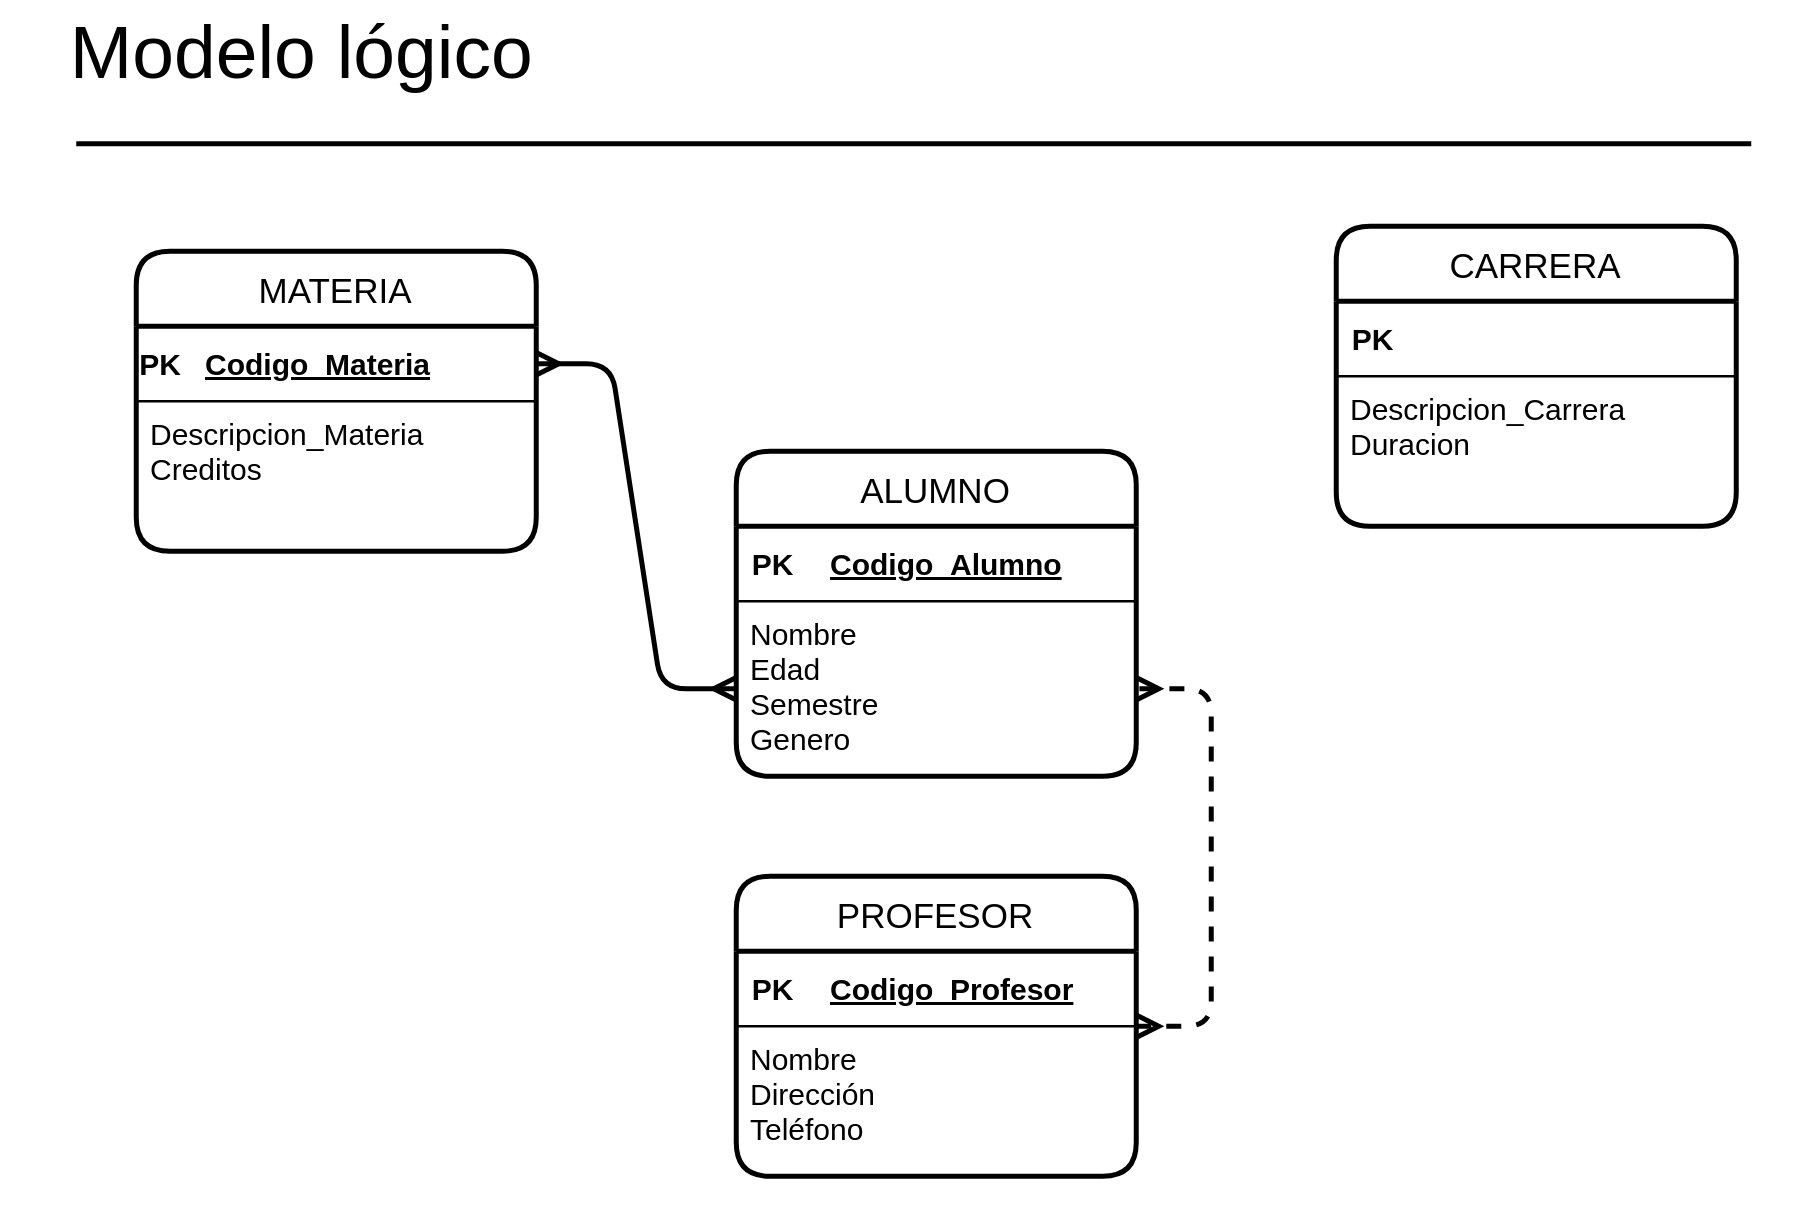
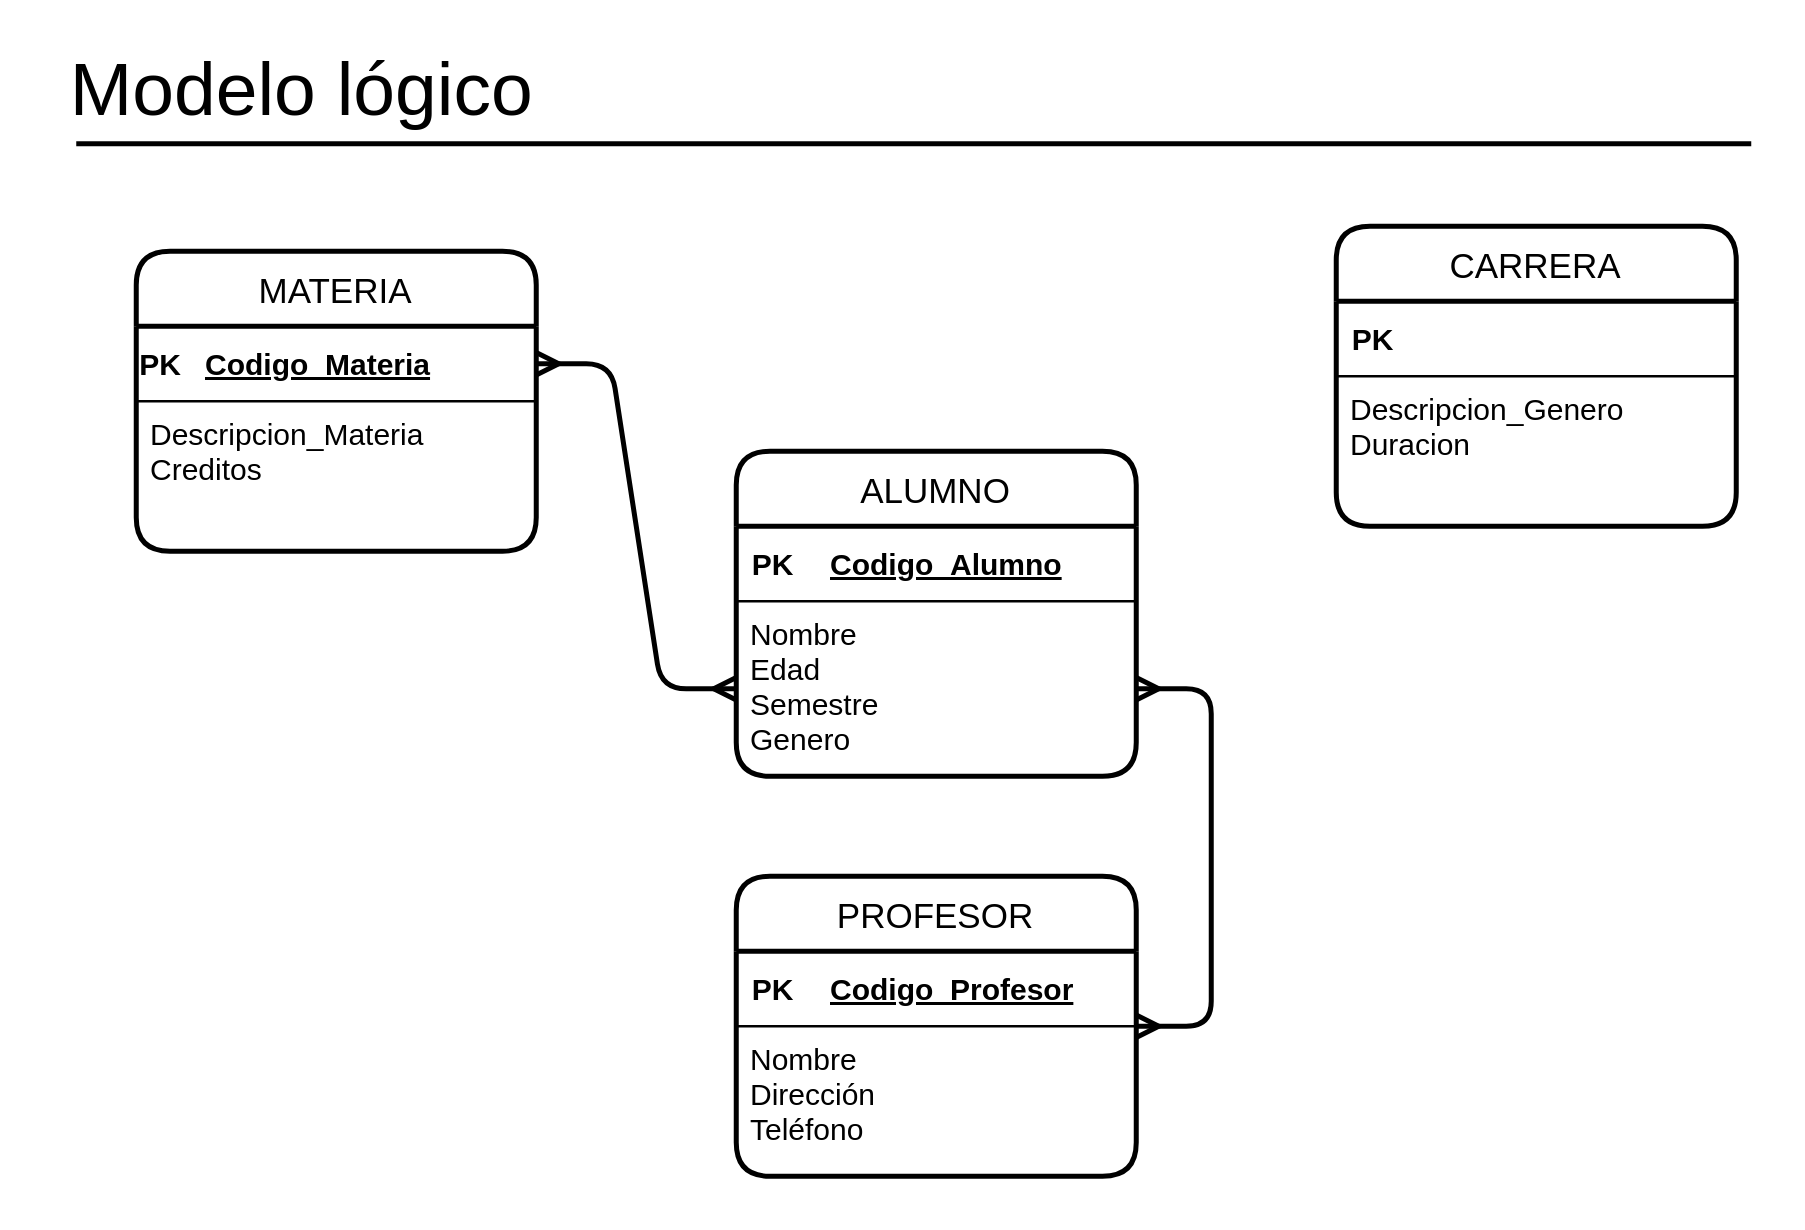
- <mxCell id="27" value="&lt;font style=&quot;font-size: 30px&quot;&gt;Modelo lógico&lt;/font&gt;" style="text;html=1;align=center;verticalAlign=middle;resizable=0;points=[];autosize=1;strokeColor=none;strokeWidth=1;" vertex="1" parent="1"><mxGeometry x="20" y="5" width="200" height="30" as="geometry" /></mxCell>
+ <mxCell id="27" value="&lt;font style=&quot;font-size: 30px&quot;&gt;Modelo lógico&lt;/font&gt;" style="text;html=1;align=center;verticalAlign=middle;resizable=0;points=[];autosize=1;strokeColor=none;strokeWidth=1;" vertex="1" parent="1"><mxGeometry x="20" y="20" width="200" height="30" as="geometry" /></mxCell>
- <mxCell id="18" value="Descripcion_Carrera&#10;Duracion" style="align=left;strokeColor=none;fillColor=none;spacingLeft=4;fontSize=12;verticalAlign=top;resizable=0;rotatable=0;part=1;" vertex="1" parent="14"><mxGeometry y="60" width="160" height="60" as="geometry" /></mxCell>
+ <mxCell id="18" value="Descripcion_Genero&#10;Duracion" style="align=left;strokeColor=none;fillColor=none;spacingLeft=4;fontSize=12;verticalAlign=top;resizable=0;rotatable=0;part=1;" vertex="1" parent="14"><mxGeometry y="60" width="160" height="60" as="geometry" /></mxCell>
- <mxCell id="25" value="" style="edgeStyle=entityRelationEdgeStyle;fontSize=12;html=1;endArrow=ERmany;startArrow=ERmany;strokeWidth=2;dashed=1;" edge="1" parent="1" source="8" target="24"><mxGeometry width="100" height="100" relative="1" as="geometry"><mxPoint x="194" y="410" as="sourcePoint" /><mxPoint x="304" y="260" as="targetPoint" /></mxGeometry></mxCell>
+ <mxCell id="25" value="" style="edgeStyle=entityRelationEdgeStyle;fontSize=12;html=1;endArrow=ERmany;startArrow=ERmany;strokeWidth=2;" edge="1" parent="1" source="8" target="24"><mxGeometry width="100" height="100" relative="1" as="geometry"><mxPoint x="194" y="410" as="sourcePoint" /><mxPoint x="304" y="260" as="targetPoint" /></mxGeometry></mxCell>
